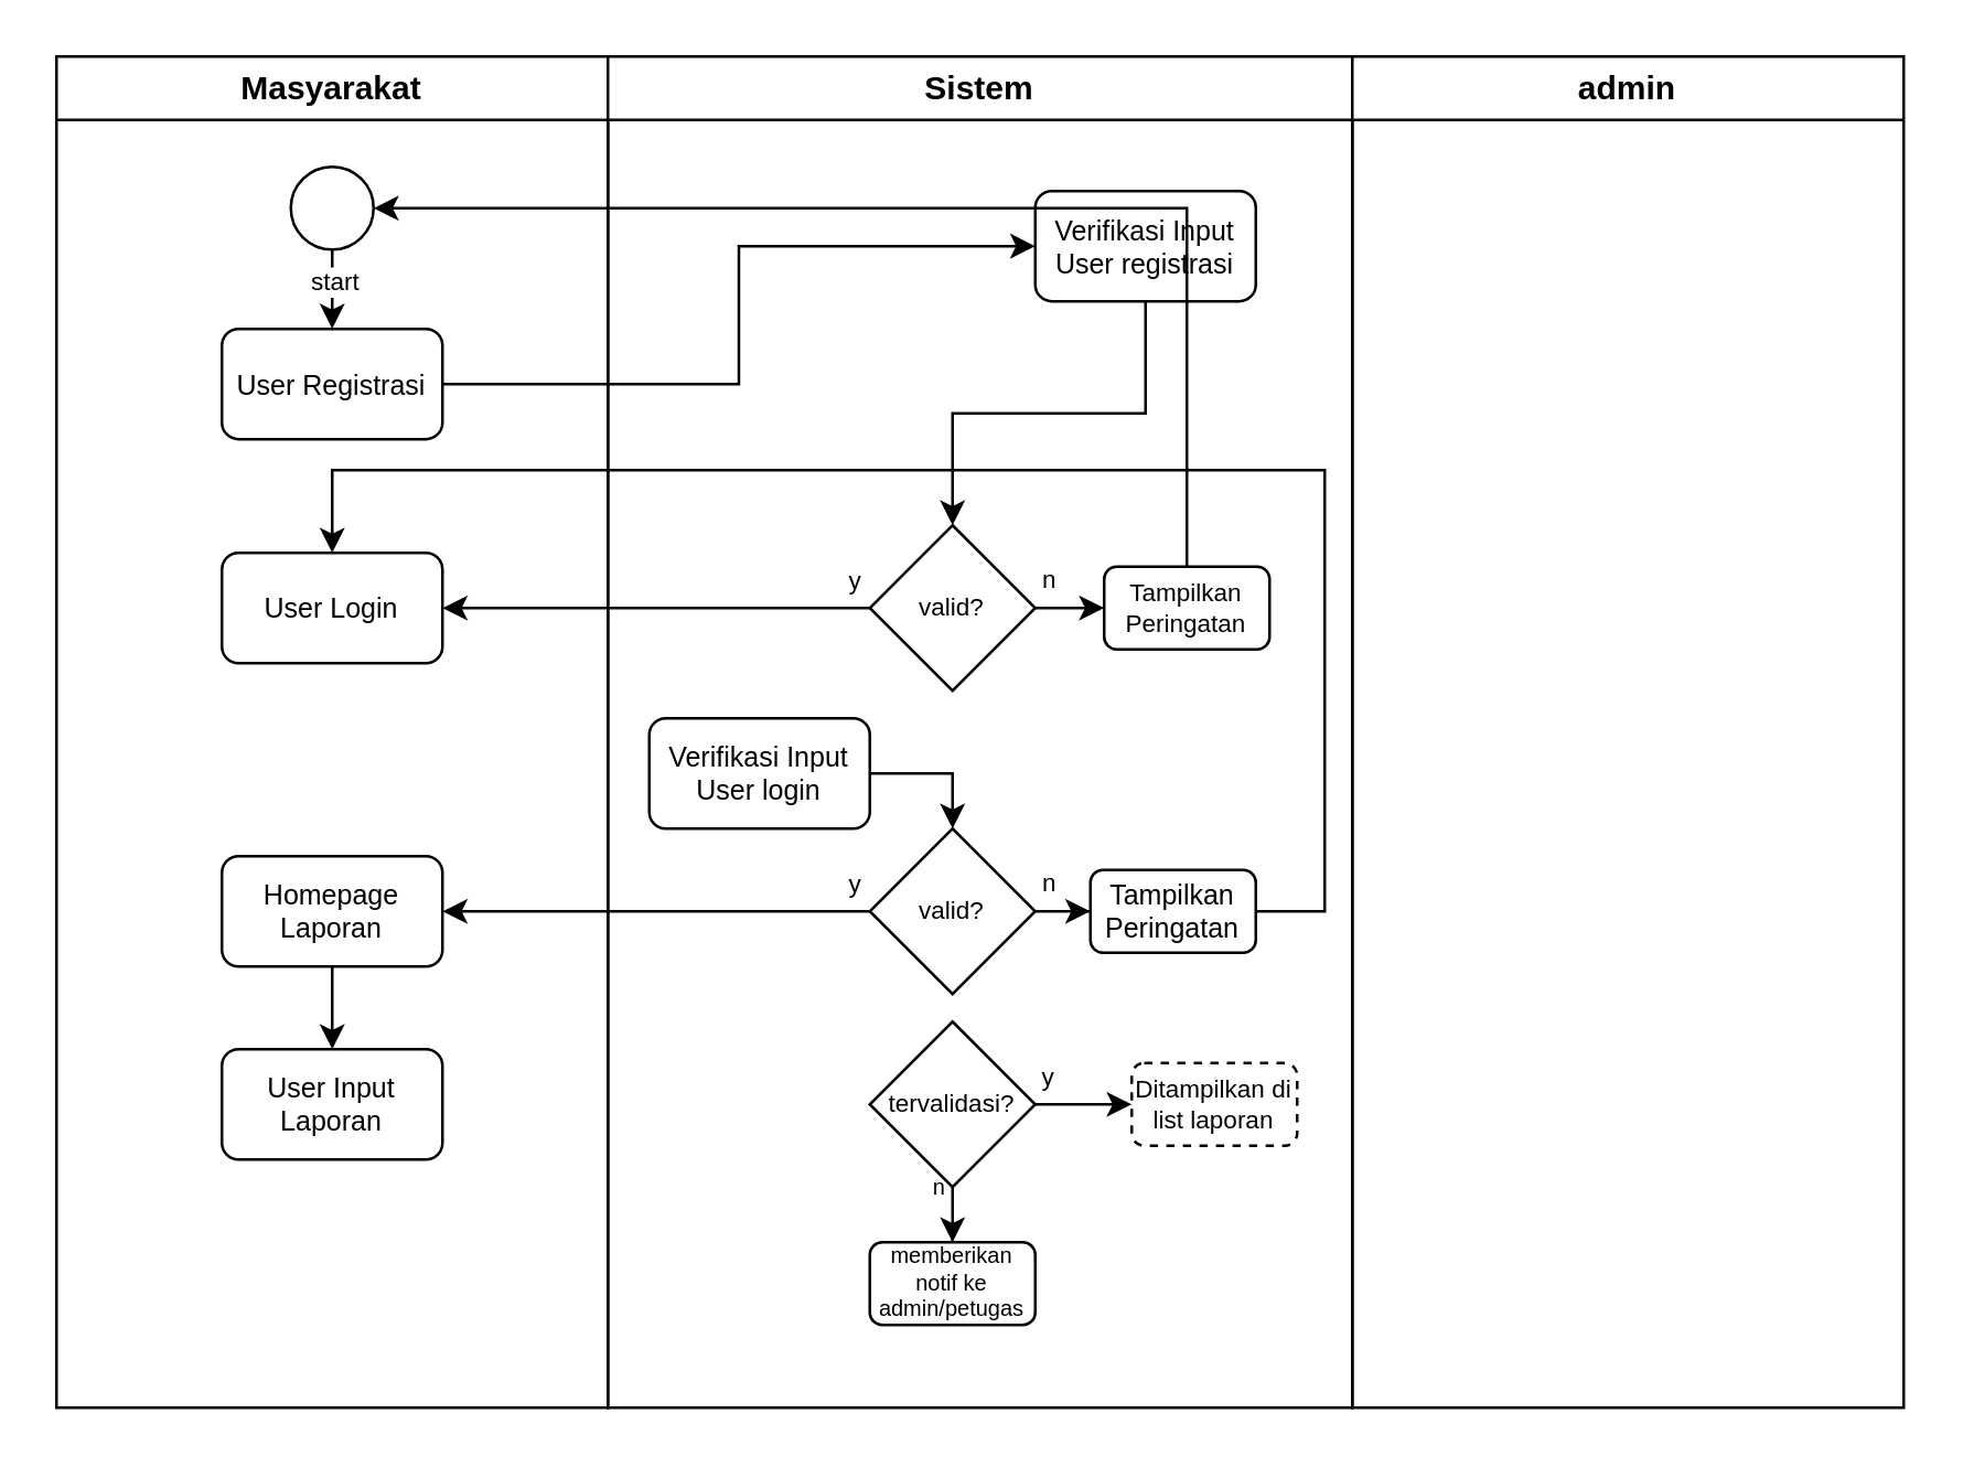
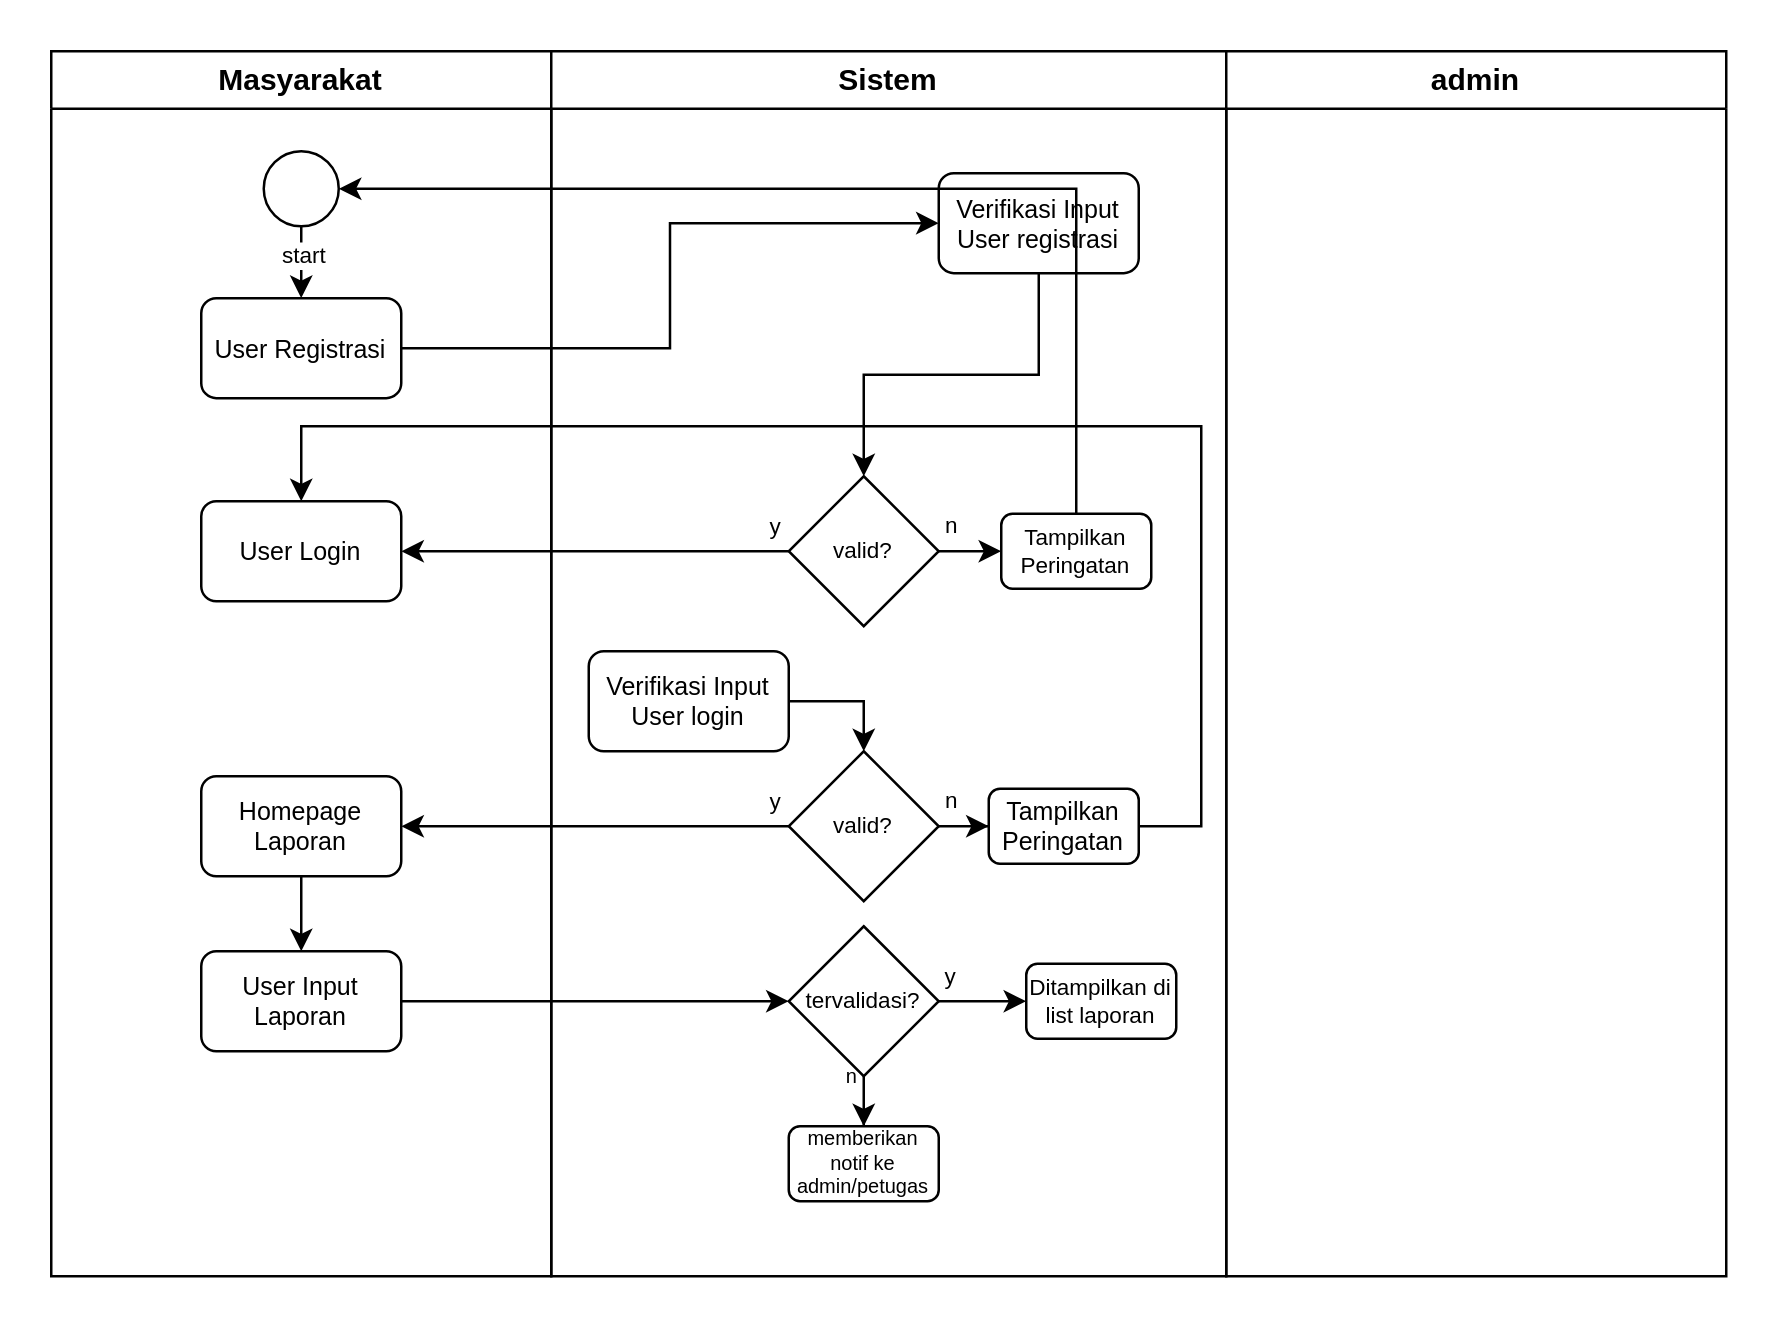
+ <mxCell id="43" style="edgeStyle=orthogonalEdgeStyle;rounded=0;orthogonalLoop=1;jettySize=auto;html=1;entryX=0;entryY=0.5;entryDx=0;entryDy=0;" edge="1" parent="1" source="10" target="31"><mxGeometry relative="1" as="geometry" /></mxCell>
- <mxCell id="35" value="Ditampilkan di list laporan" style="rounded=1;whiteSpace=wrap;html=1;fillColor=none;fontSize=9;dashed=1;" vertex="1" parent="11"><mxGeometry x="190" y="365" width="60" height="30" as="geometry" /></mxCell>
+ <mxCell id="35" value="Ditampilkan di list laporan" style="rounded=1;whiteSpace=wrap;html=1;fillColor=none;fontSize=9;" vertex="1" parent="11"><mxGeometry x="190" y="365" width="60" height="30" as="geometry" /></mxCell>
